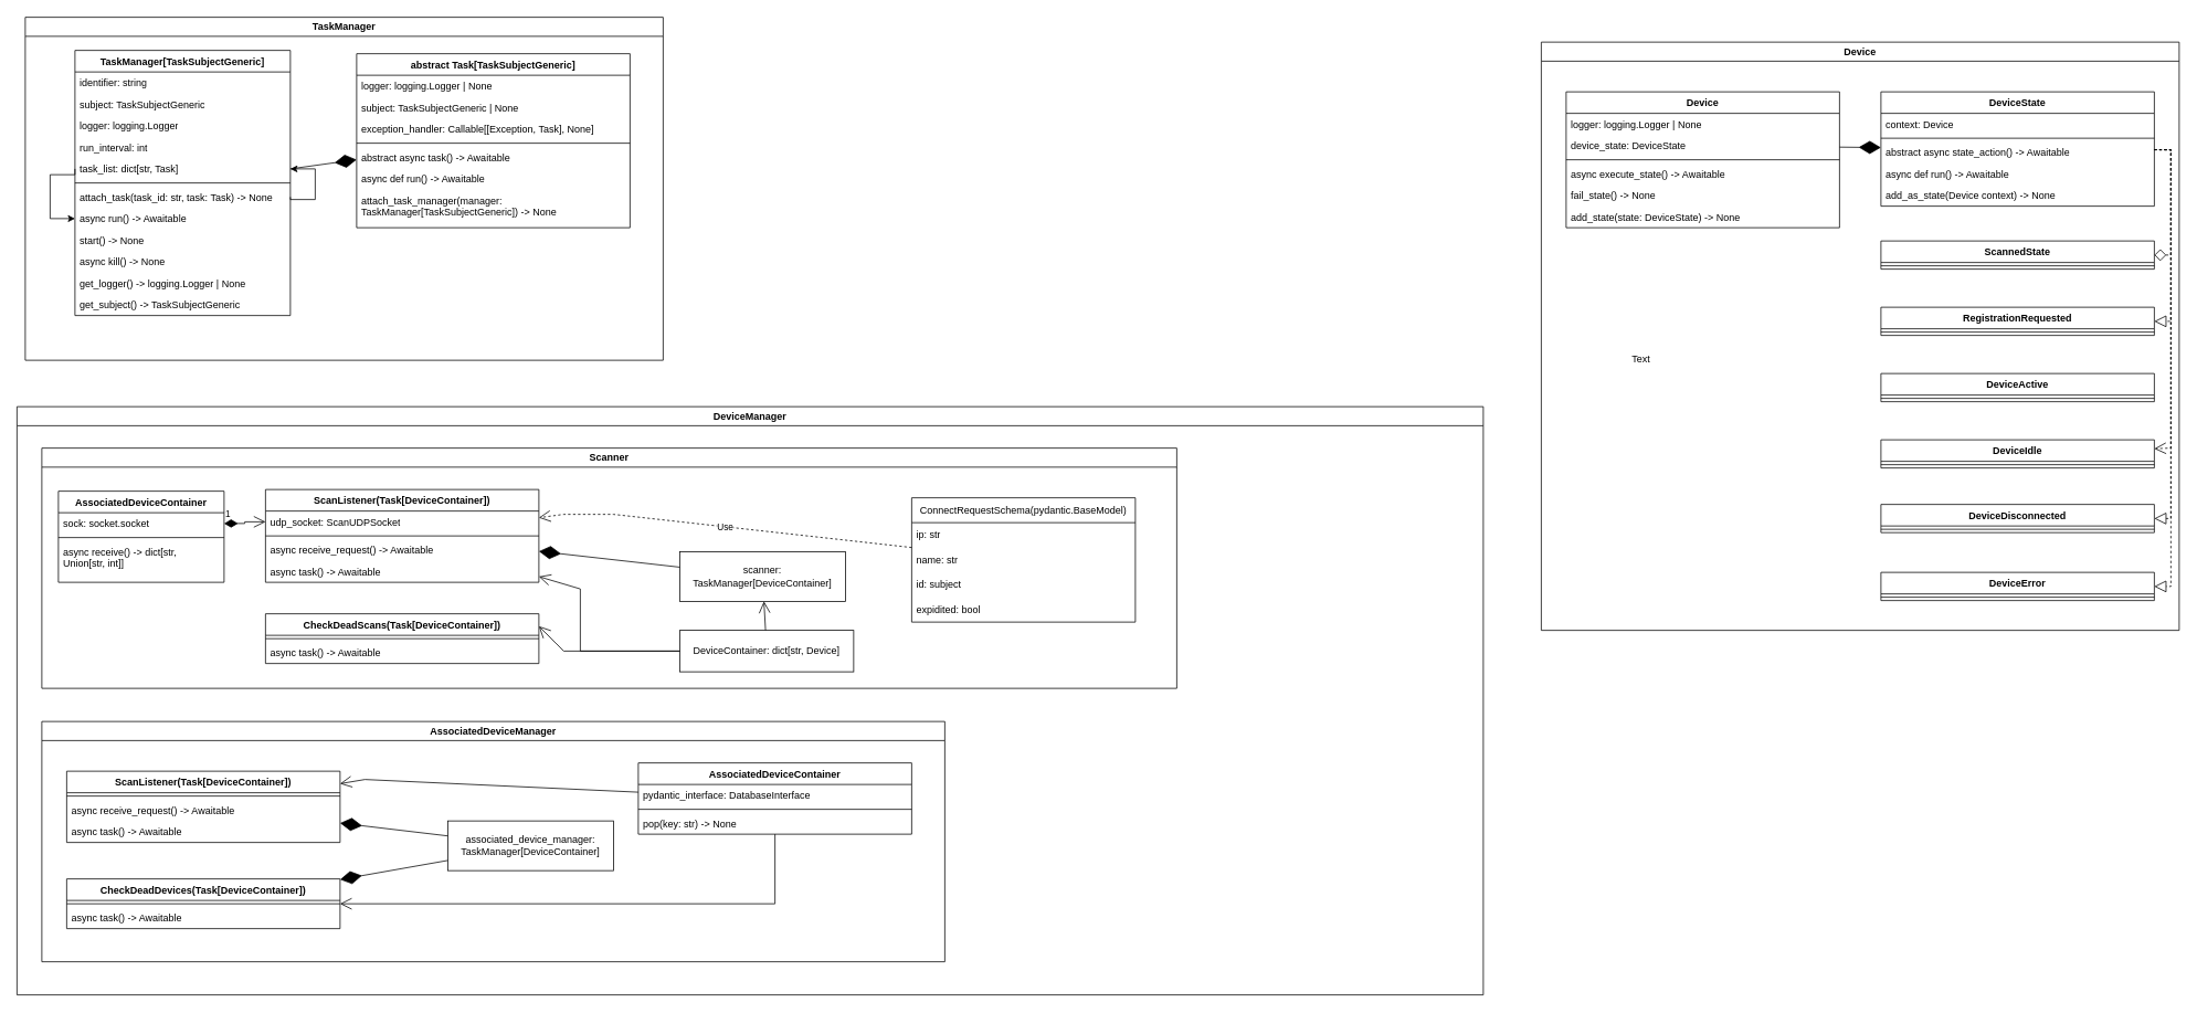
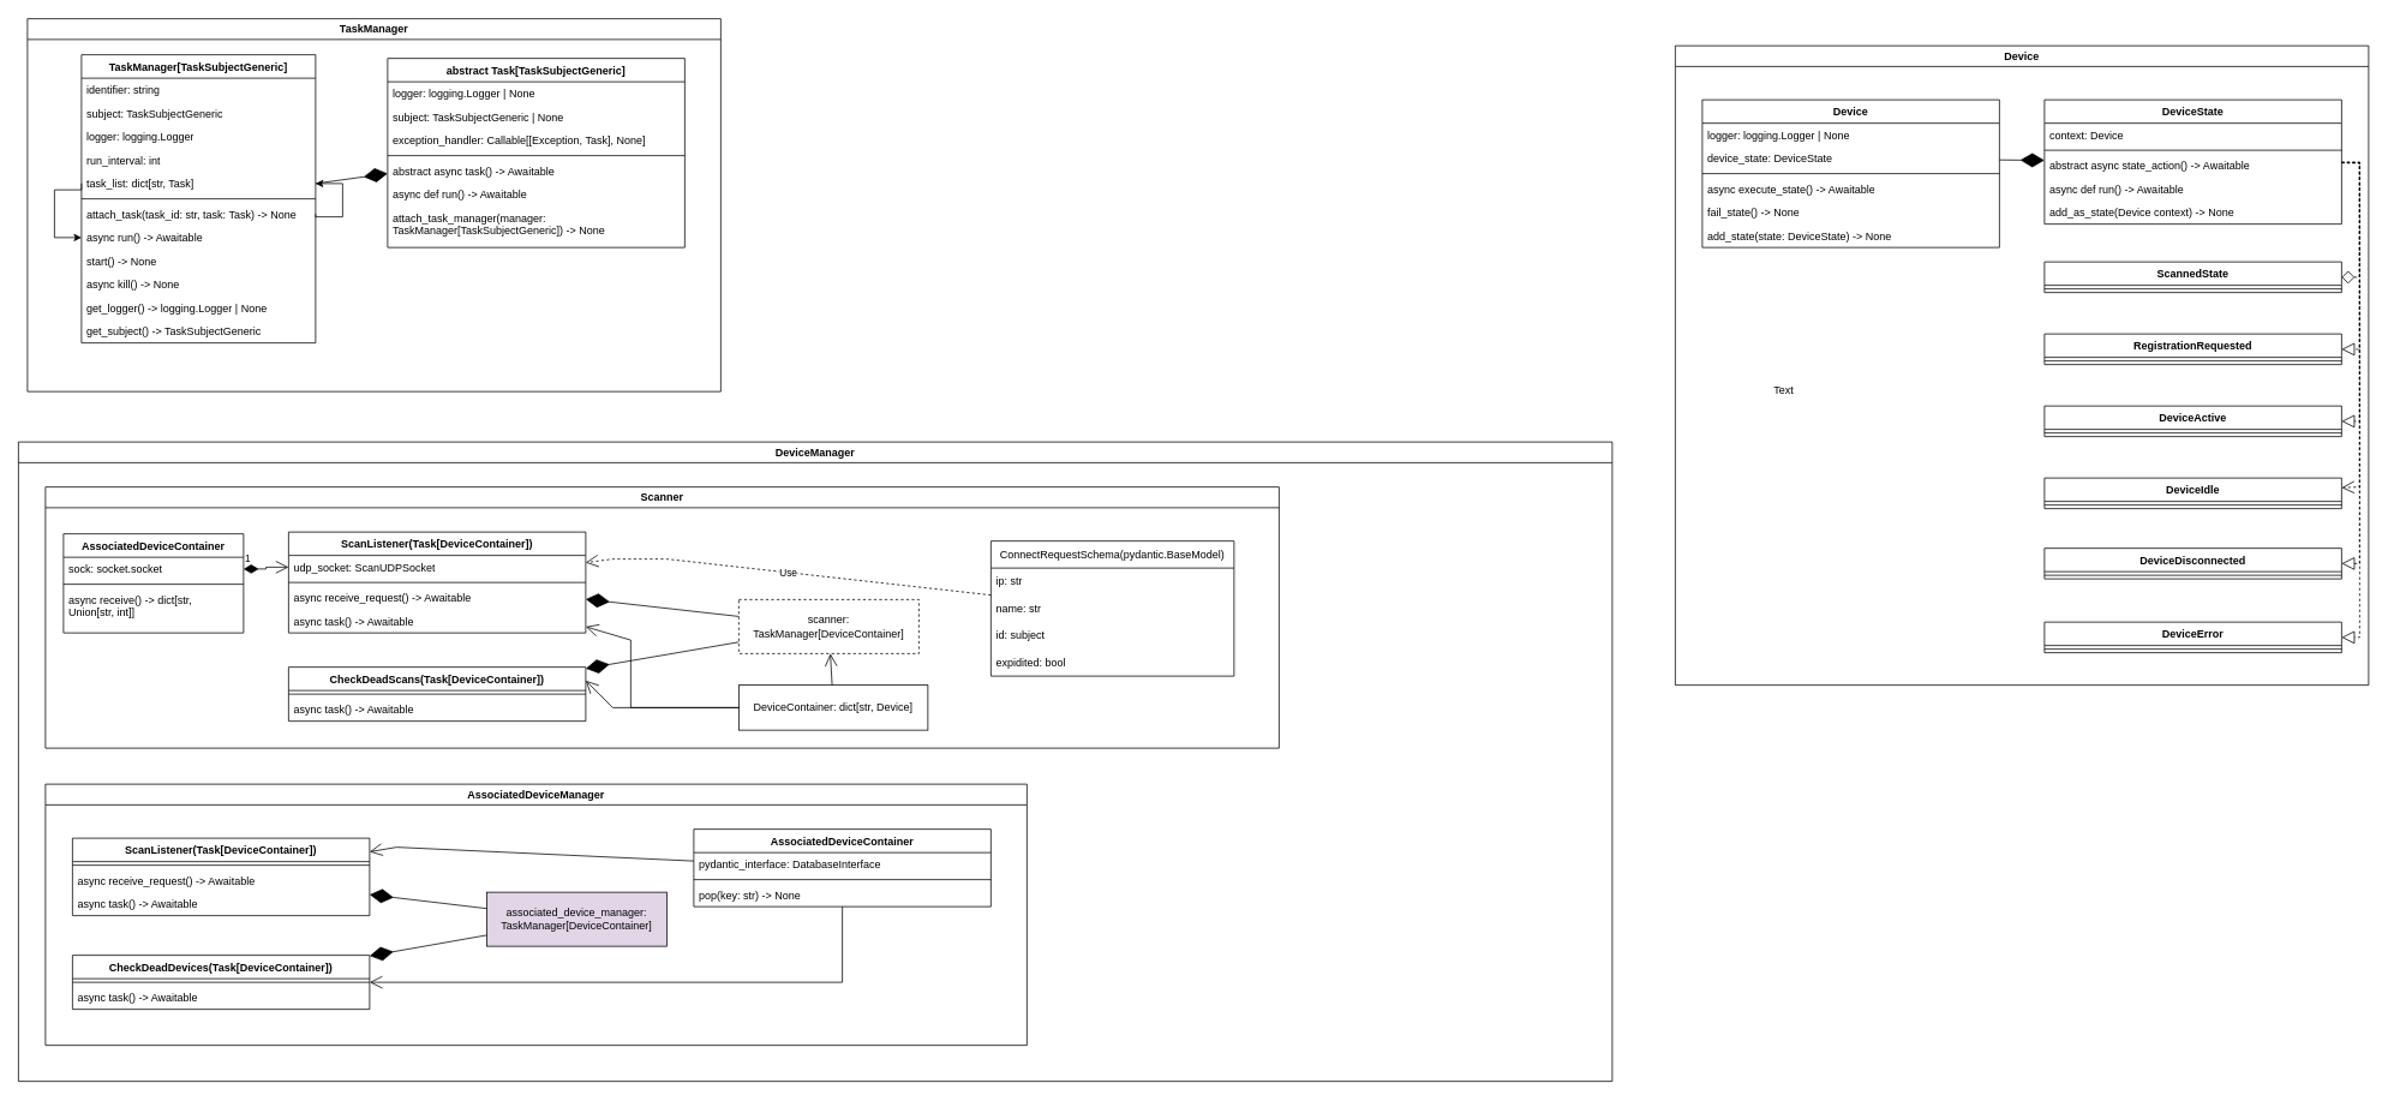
+ <mxCell id="100" value="" style="endArrow=block;dashed=1;endFill=0;endSize=12;html=1;rounded=0;" edge="1" parent="72" source="80" target="90"><mxGeometry width="160" relative="1" as="geometry"><mxPoint x="840" y="280" as="sourcePoint" /><mxPoint x="1000" y="280" as="targetPoint" /><Array as="points"><mxPoint x="760" y="129" /><mxPoint x="760" y="417" /></Array></mxGeometry></mxCell>
- <mxCell id="37" value="scanner: TaskManager[DeviceContainer]" style="rounded=0;whiteSpace=wrap;html=1;" parent="28" vertex="1"><mxGeometry x="770" y="125" width="200" height="60" as="geometry" /></mxCell>
+ <mxCell id="37" value="scanner: TaskManager[DeviceContainer]" style="rounded=0;whiteSpace=wrap;html=1;dashed=1;" parent="28" vertex="1"><mxGeometry x="770" y="125" width="200" height="60" as="geometry" /></mxCell>
+ <mxCell id="38" value="" style="endArrow=diamondThin;endFill=1;endSize=24;html=1;rounded=0;" parent="28" source="37" target="34" edge="1"><mxGeometry width="160" relative="1" as="geometry"><mxPoint x="470" y="400" as="sourcePoint" /><mxPoint x="630" y="400" as="targetPoint" /></mxGeometry></mxCell>
- <mxCell id="63" value="associated_device_manager: TaskManager[DeviceContainer]" style="rounded=0;whiteSpace=wrap;html=1;" parent="55" vertex="1"><mxGeometry x="490" y="120" width="200" height="60" as="geometry" /></mxCell>
+ <mxCell id="63" value="associated_device_manager: TaskManager[DeviceContainer]" style="rounded=0;whiteSpace=wrap;html=1;fillColor=#e1d5e7;" parent="55" vertex="1"><mxGeometry x="490" y="120" width="200" height="60" as="geometry" /></mxCell>
